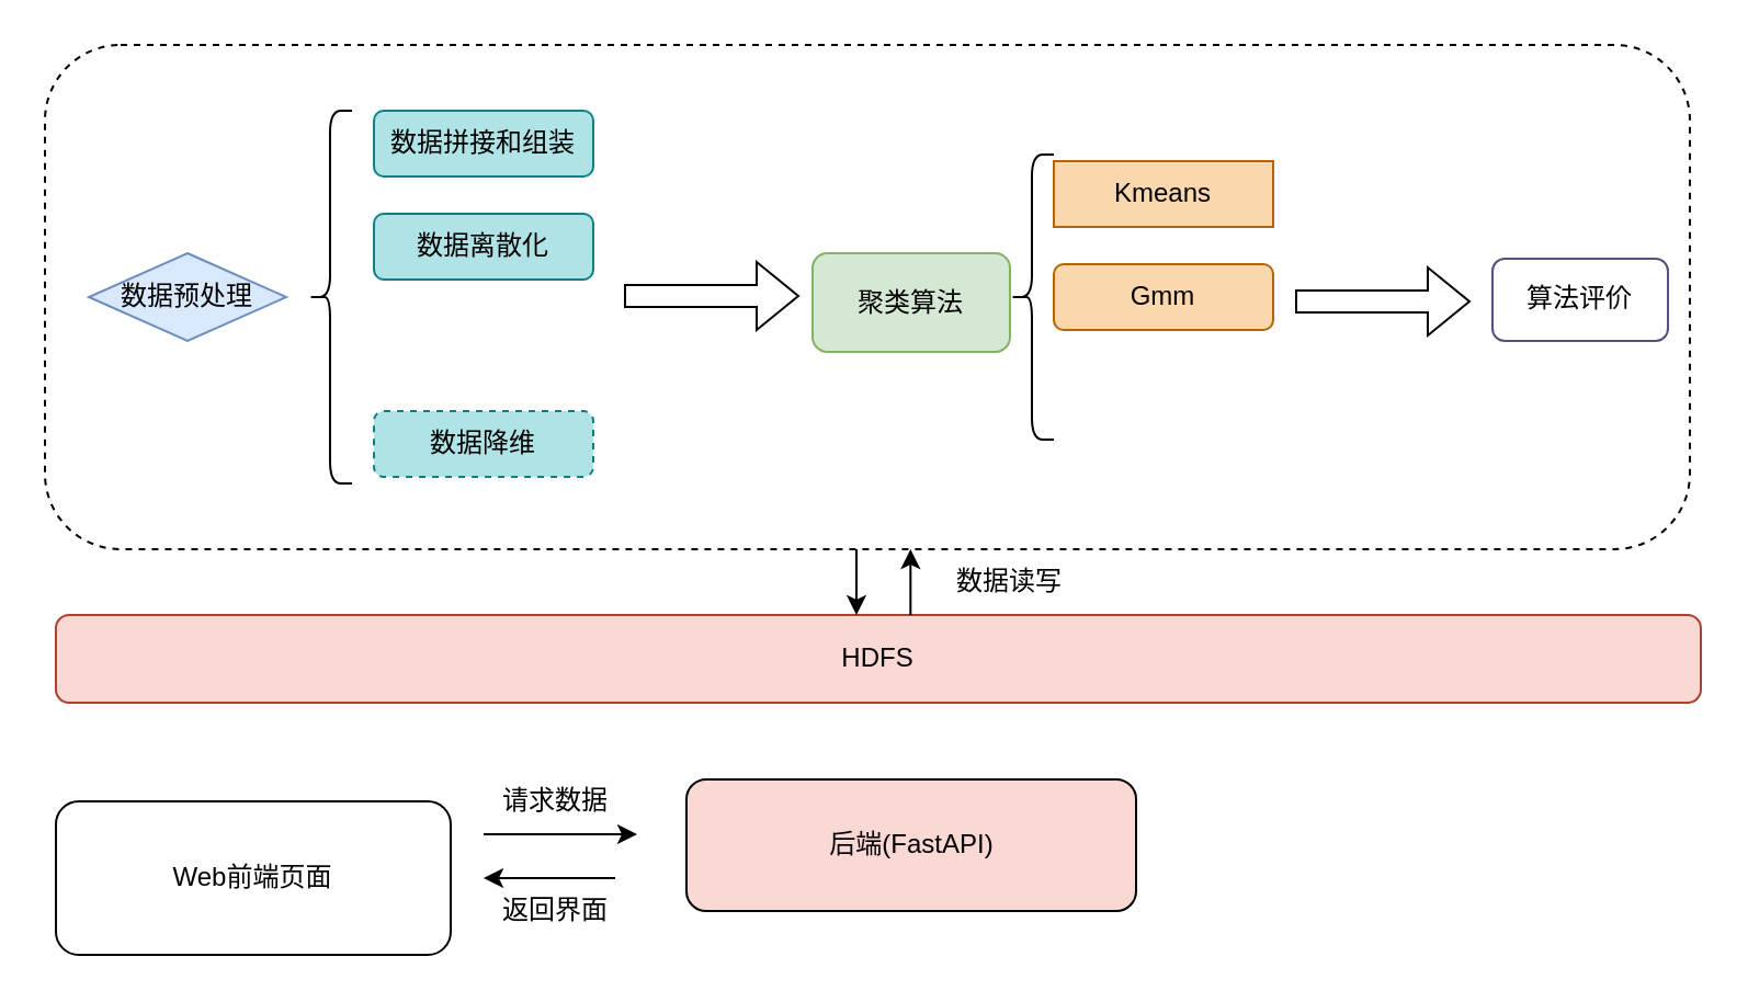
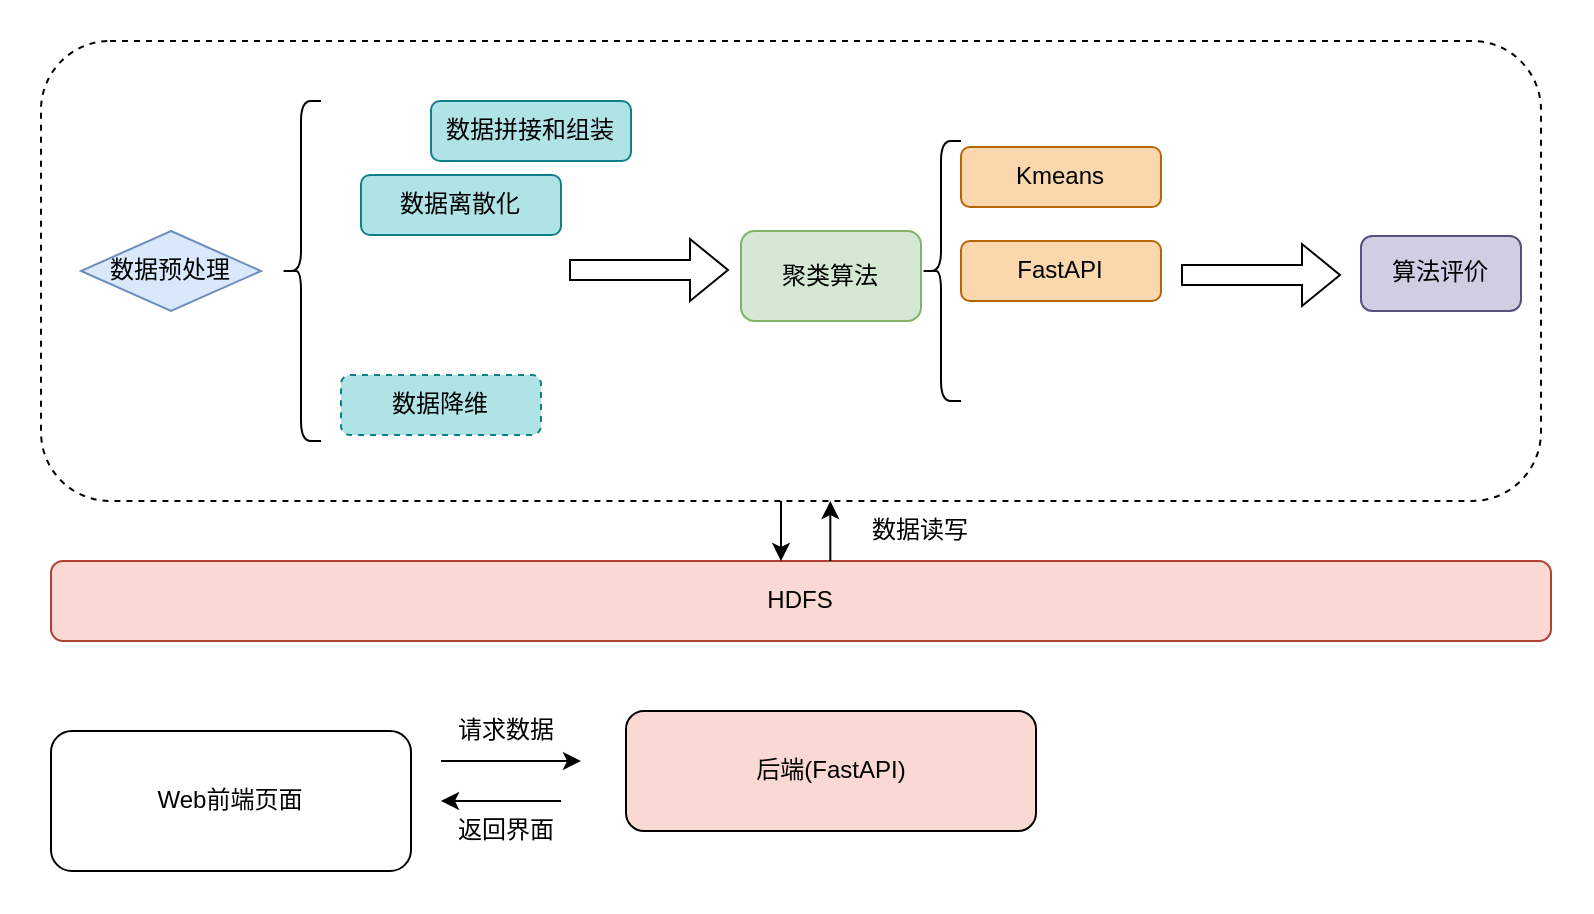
- <mxCell id="4" value="数据拼接和组装" style="rounded=1;whiteSpace=wrap;html=1;fillColor=#b0e3e6;strokeColor=#0e8088;" vertex="1" parent="1"><mxGeometry x="170" y="50" width="100" height="30" as="geometry" /></mxCell>
+ <mxCell id="4" value="数据拼接和组装" style="rounded=1;whiteSpace=wrap;html=1;fillColor=#b0e3e6;strokeColor=#0e8088;" vertex="1" parent="1"><mxGeometry x="215" y="50" width="100" height="30" as="geometry" /></mxCell>
- <mxCell id="10" value="Kmeans" style="whiteSpace=wrap;html=1;fillColor=#fad7ac;strokeColor=#b46504;rounded=0;" vertex="1" parent="1"><mxGeometry x="480" y="73" width="100" height="30" as="geometry" /></mxCell>
+ <mxCell id="10" value="Kmeans" style="rounded=1;whiteSpace=wrap;html=1;fillColor=#fad7ac;strokeColor=#b46504;" vertex="1" parent="1"><mxGeometry x="480" y="73" width="100" height="30" as="geometry" /></mxCell>
- <mxCell id="6" value="数据离散化" style="rounded=1;whiteSpace=wrap;html=1;fillColor=#b0e3e6;strokeColor=#0e8088;" vertex="1" parent="1"><mxGeometry x="170" y="97" width="100" height="30" as="geometry" /></mxCell>
+ <mxCell id="6" value="数据离散化" style="rounded=1;whiteSpace=wrap;html=1;fillColor=#b0e3e6;strokeColor=#0e8088;" vertex="1" parent="1"><mxGeometry x="180" y="87" width="100" height="30" as="geometry" /></mxCell>
- <mxCell id="12" value="Gmm" style="rounded=1;whiteSpace=wrap;html=1;fillColor=#fad7ac;strokeColor=#b46504;" vertex="1" parent="1"><mxGeometry x="480" y="120" width="100" height="30" as="geometry" /></mxCell>
+ <mxCell id="12" value="FastAPI" style="rounded=1;whiteSpace=wrap;html=1;fillColor=#fad7ac;strokeColor=#b46504;" vertex="1" parent="1"><mxGeometry x="480" y="120" width="100" height="30" as="geometry" /></mxCell>
- <mxCell id="13" value="算法评价" style="rounded=1;whiteSpace=wrap;html=1;fillColor=#ffffff;strokeColor=#56517e;" vertex="1" parent="1"><mxGeometry x="680" y="117.5" width="80" height="37.5" as="geometry" /></mxCell>
+ <mxCell id="13" value="算法评价" style="rounded=1;whiteSpace=wrap;html=1;fillColor=#d0cee2;strokeColor=#56517e;" vertex="1" parent="1"><mxGeometry x="680" y="117.5" width="80" height="37.5" as="geometry" /></mxCell>
